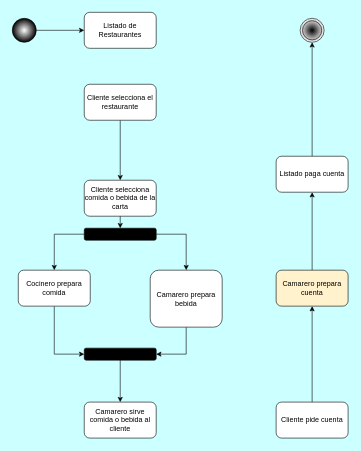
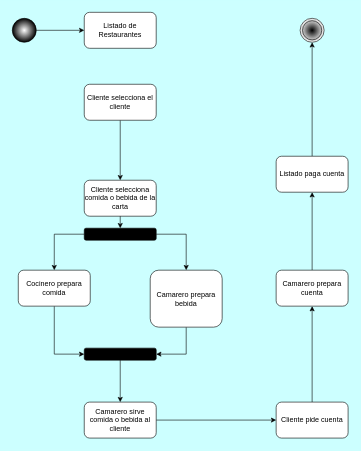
- <mxCell id="3" value="Cliente selecciona el restaurante" style="rounded=1;whiteSpace=wrap;html=1;" parent="1" vertex="1"><mxGeometry x="140" y="140" width="120" height="60" as="geometry" /></mxCell>
+ <mxCell id="3" value="Cliente selecciona el cliente" style="rounded=1;whiteSpace=wrap;html=1;" parent="1" vertex="1"><mxGeometry x="140" y="140" width="120" height="60" as="geometry" /></mxCell>
- <mxCell id="24" value="&lt;div&gt;Camarero prepara cuenta&lt;br&gt;&lt;/div&gt;" style="rounded=1;whiteSpace=wrap;html=1;fillColor=#fff2cc;" vertex="1" parent="1"><mxGeometry x="460" y="450" width="120" height="60" as="geometry" /></mxCell>
+ <mxCell id="24" value="&lt;div&gt;Camarero prepara cuenta&lt;br&gt;&lt;/div&gt;" style="rounded=1;whiteSpace=wrap;html=1;" vertex="1" parent="1"><mxGeometry x="460" y="450" width="120" height="60" as="geometry" /></mxCell>
+ <mxCell id="19" style="edgeStyle=orthogonalEdgeStyle;rounded=0;orthogonalLoop=1;jettySize=auto;html=1;exitX=1;exitY=0.5;exitDx=0;exitDy=0;entryX=0;entryY=0.5;entryDx=0;entryDy=0;" edge="1" parent="1" source="20" target="22"><mxGeometry relative="1" as="geometry" /></mxCell>
